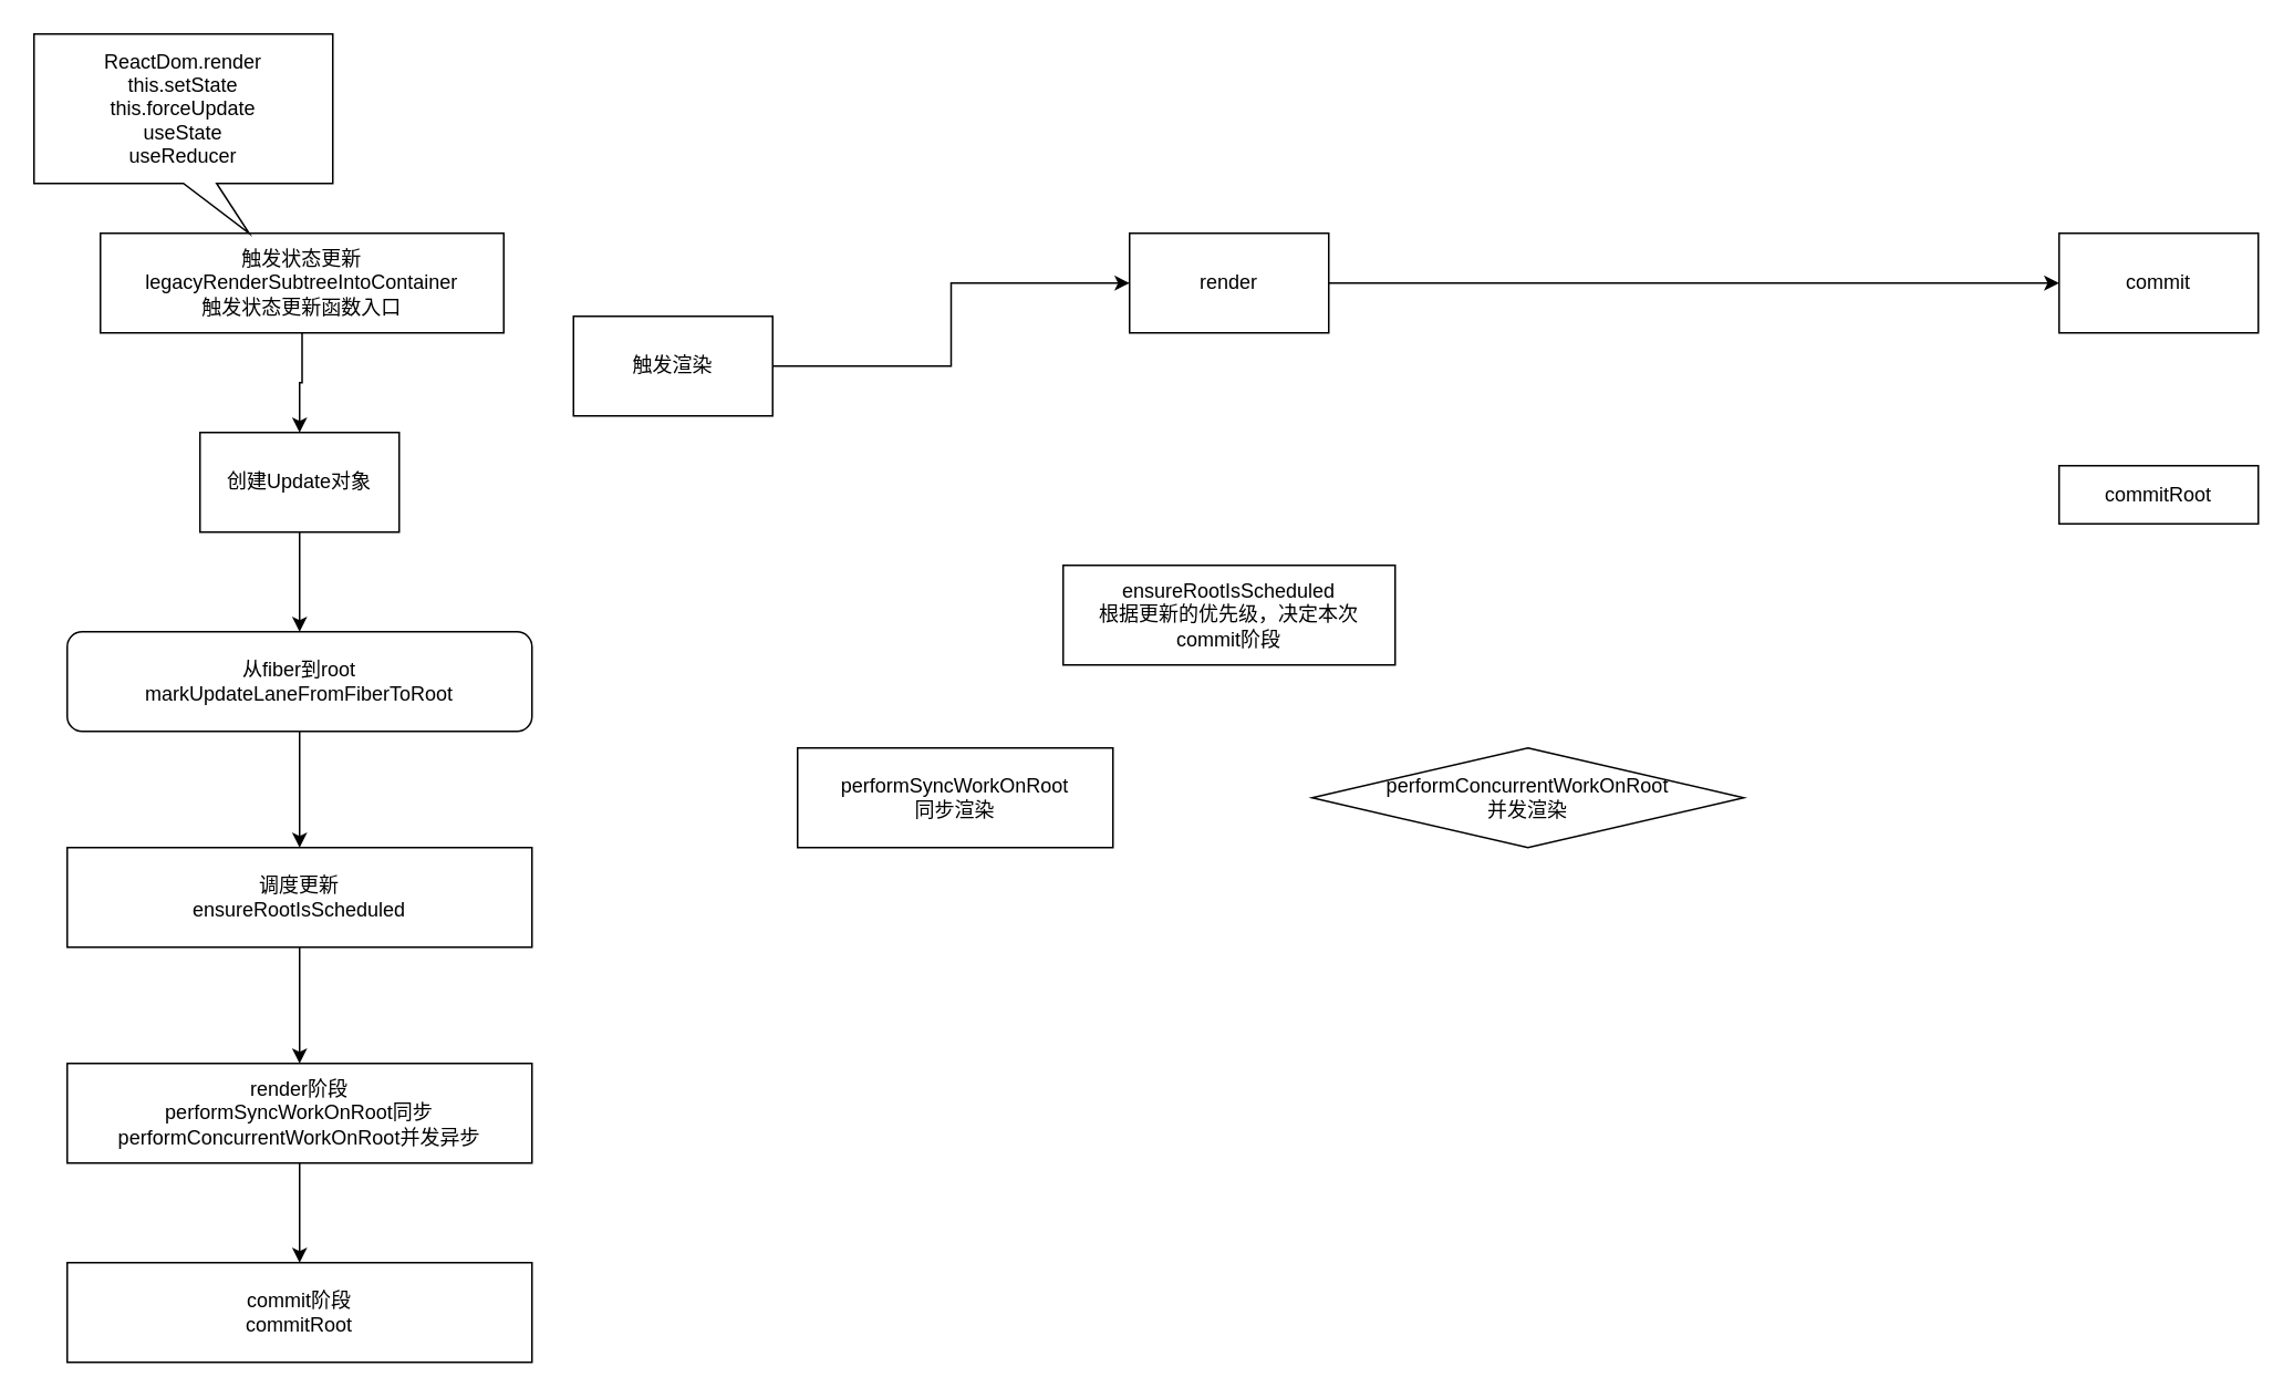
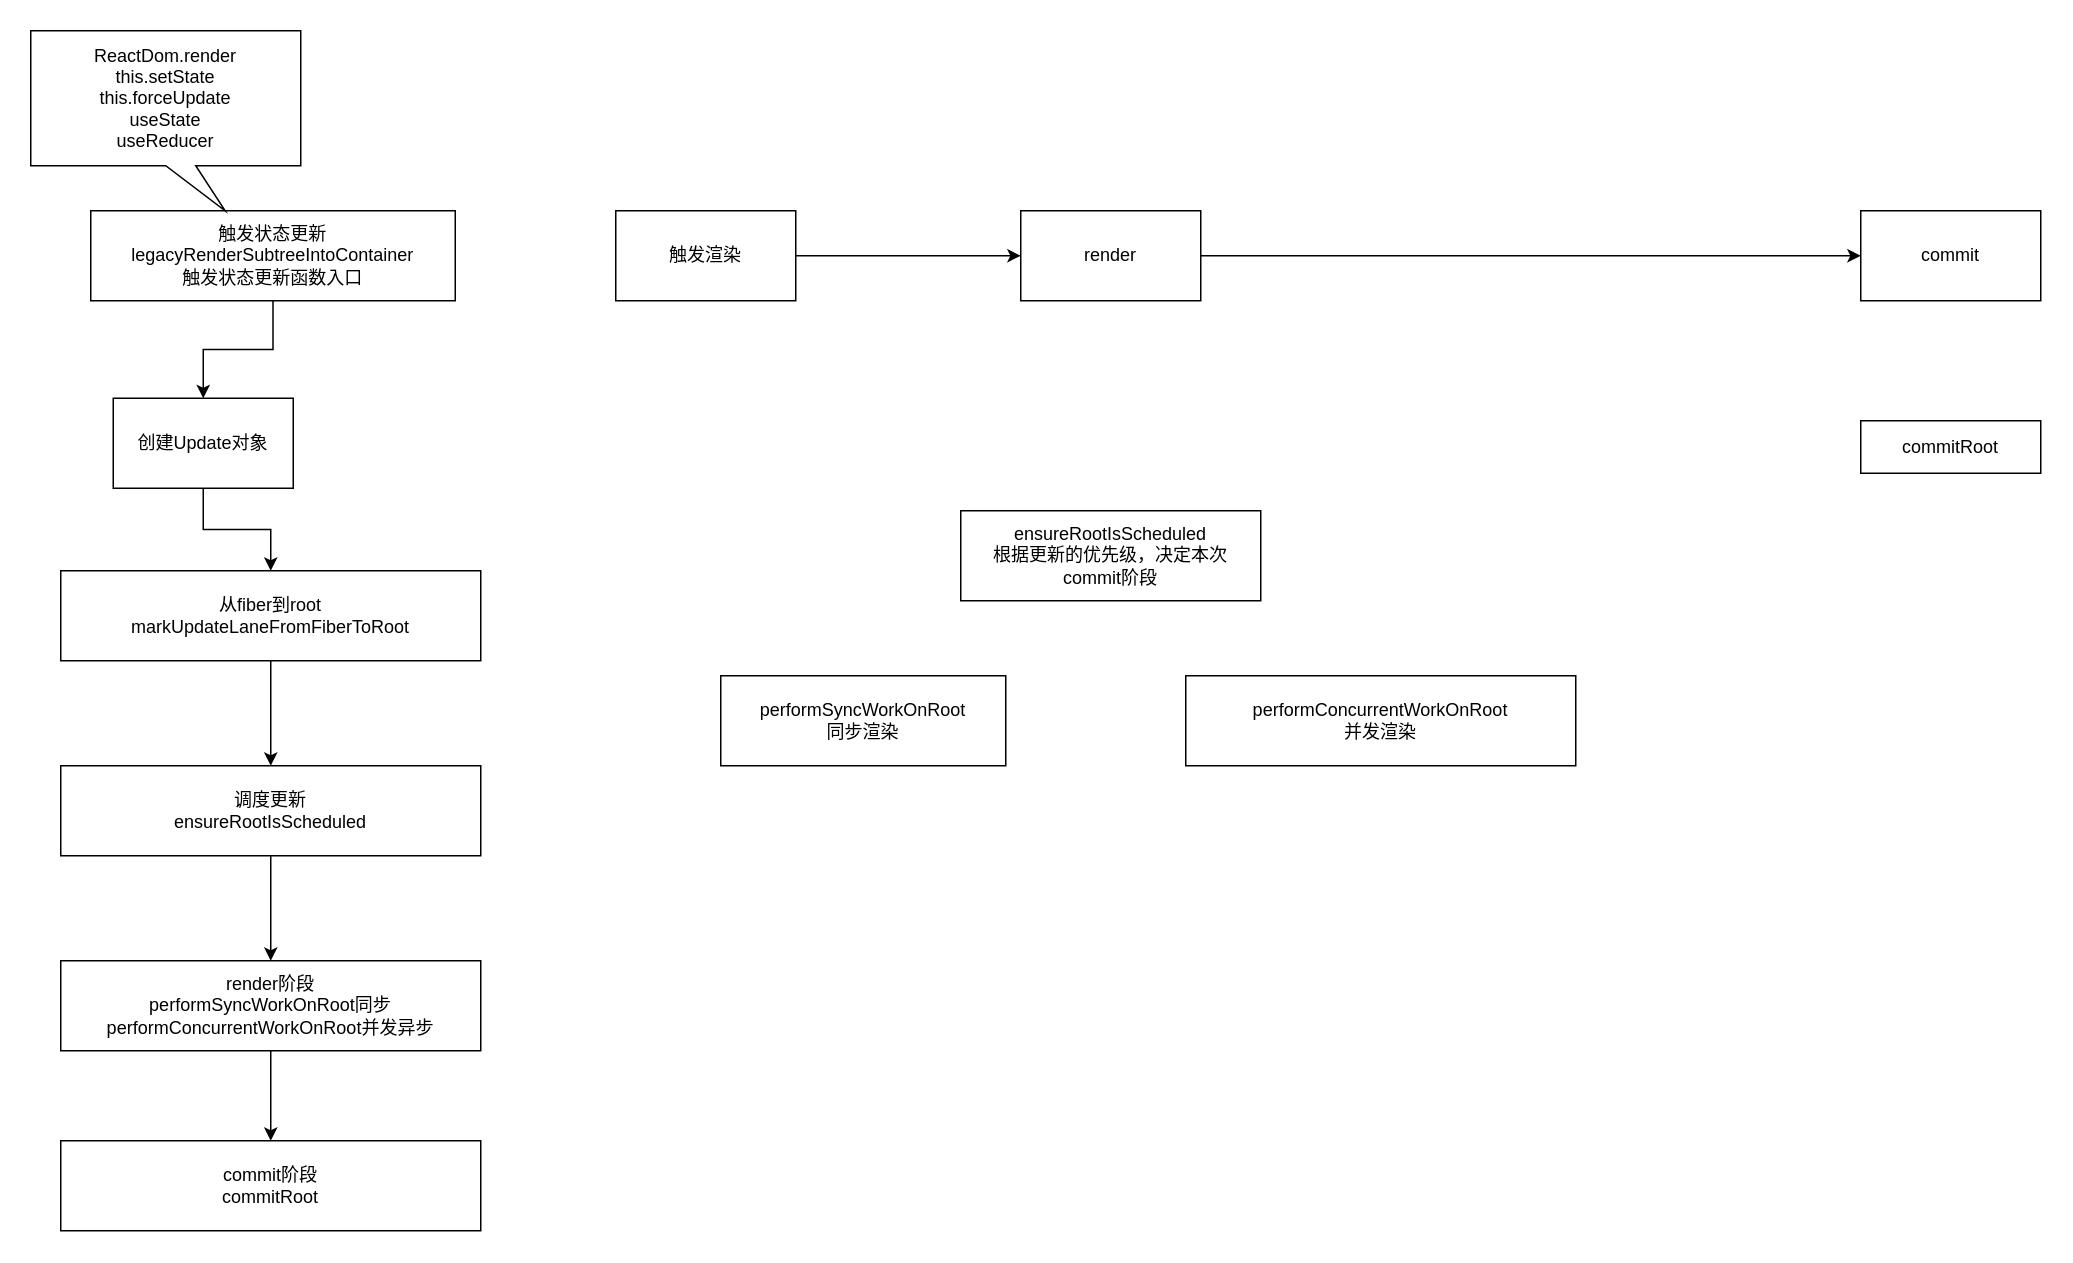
- <mxCell id="9" value="触发渲染" style="rounded=0;whiteSpace=wrap;html=1;" parent="1" vertex="1"><mxGeometry x="345" y="190" width="120" height="60" as="geometry" /></mxCell>
+ <mxCell id="9" value="触发渲染" style="rounded=0;whiteSpace=wrap;html=1;" parent="1" vertex="1"><mxGeometry x="410" y="140" width="120" height="60" as="geometry" /></mxCell>
- <mxCell id="14" value="创建Update对象" style="rounded=0;whiteSpace=wrap;html=1;" parent="1" vertex="1"><mxGeometry x="120" y="260" width="120" height="60" as="geometry" /></mxCell>
+ <mxCell id="14" value="创建Update对象" style="rounded=0;whiteSpace=wrap;html=1;" parent="1" vertex="1"><mxGeometry x="75" y="265" width="120" height="60" as="geometry" /></mxCell>
- <mxCell id="16" value="从fiber到root&lt;br&gt;markUpdateLaneFromFiberToRoot" style="whiteSpace=wrap;html=1;rounded=1;" parent="1" vertex="1"><mxGeometry x="40" y="380" width="280" height="60" as="geometry" /></mxCell>
+ <mxCell id="16" value="从fiber到root&lt;br&gt;markUpdateLaneFromFiberToRoot" style="rounded=0;whiteSpace=wrap;html=1;" parent="1" vertex="1"><mxGeometry x="40" y="380" width="280" height="60" as="geometry" /></mxCell>
- <mxCell id="5" value="performConcurrentWorkOnRoot&lt;br&gt;并发渲染" style="rhombus;whiteSpace=wrap;html=1;" parent="1" vertex="1"><mxGeometry x="790" y="450" width="260" height="60" as="geometry" /></mxCell>
+ <mxCell id="5" value="performConcurrentWorkOnRoot&lt;br&gt;并发渲染" style="rounded=0;whiteSpace=wrap;html=1;" parent="1" vertex="1"><mxGeometry x="790" y="450" width="260" height="60" as="geometry" /></mxCell>
